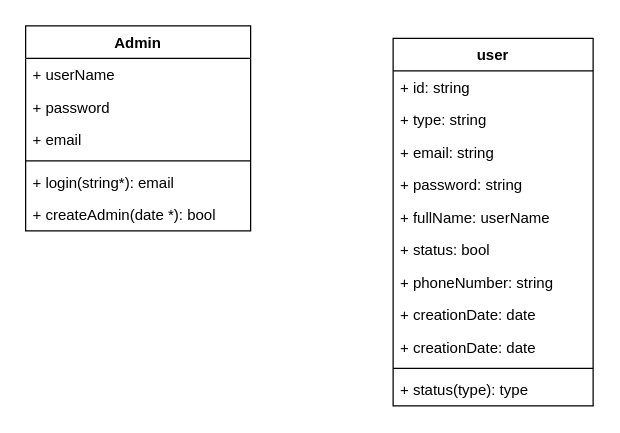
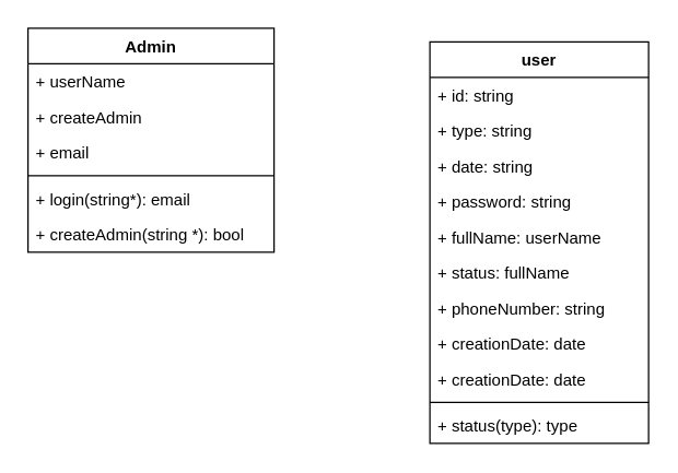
- <mxCell id="4" value="+ password" style="text;strokeColor=none;fillColor=none;align=left;verticalAlign=top;spacingLeft=4;spacingRight=4;overflow=hidden;rotatable=0;points=[[0,0.5],[1,0.5]];portConstraint=eastwest;" vertex="1" parent="2"><mxGeometry y="52" width="180" height="26" as="geometry" /></mxCell>
+ <mxCell id="4" value="+ createAdmin" style="text;strokeColor=none;fillColor=none;align=left;verticalAlign=top;spacingLeft=4;spacingRight=4;overflow=hidden;rotatable=0;points=[[0,0.5],[1,0.5]];portConstraint=eastwest;" vertex="1" parent="2"><mxGeometry y="52" width="180" height="26" as="geometry" /></mxCell>
- <mxCell id="12" value="+ email: string" style="text;strokeColor=none;fillColor=none;align=left;verticalAlign=top;spacingLeft=4;spacingRight=4;overflow=hidden;rotatable=0;points=[[0,0.5],[1,0.5]];portConstraint=eastwest;" vertex="1" parent="9"><mxGeometry y="78" width="160" height="26" as="geometry" /></mxCell>
+ <mxCell id="12" value="+ date: string" style="text;strokeColor=none;fillColor=none;align=left;verticalAlign=top;spacingLeft=4;spacingRight=4;overflow=hidden;rotatable=0;points=[[0,0.5],[1,0.5]];portConstraint=eastwest;" vertex="1" parent="9"><mxGeometry y="78" width="160" height="26" as="geometry" /></mxCell>
- <mxCell id="8" value="+ createAdmin(date *): bool&#10;" style="text;strokeColor=none;fillColor=none;align=left;verticalAlign=top;spacingLeft=4;spacingRight=4;overflow=hidden;rotatable=0;points=[[0,0.5],[1,0.5]];portConstraint=eastwest;" vertex="1" parent="2"><mxGeometry y="138" width="180" height="26" as="geometry" /></mxCell>
+ <mxCell id="8" value="+ createAdmin(string *): bool&#10;" style="text;strokeColor=none;fillColor=none;align=left;verticalAlign=top;spacingLeft=4;spacingRight=4;overflow=hidden;rotatable=0;points=[[0,0.5],[1,0.5]];portConstraint=eastwest;" vertex="1" parent="2"><mxGeometry y="138" width="180" height="26" as="geometry" /></mxCell>
- <mxCell id="15" value="+ status: bool" style="text;strokeColor=none;fillColor=none;align=left;verticalAlign=top;spacingLeft=4;spacingRight=4;overflow=hidden;rotatable=0;points=[[0,0.5],[1,0.5]];portConstraint=eastwest;" vertex="1" parent="9"><mxGeometry y="156" width="160" height="26" as="geometry" /></mxCell>
+ <mxCell id="15" value="+ status: fullName" style="text;strokeColor=none;fillColor=none;align=left;verticalAlign=top;spacingLeft=4;spacingRight=4;overflow=hidden;rotatable=0;points=[[0,0.5],[1,0.5]];portConstraint=eastwest;" vertex="1" parent="9"><mxGeometry y="156" width="160" height="26" as="geometry" /></mxCell>
